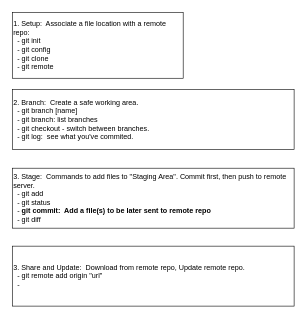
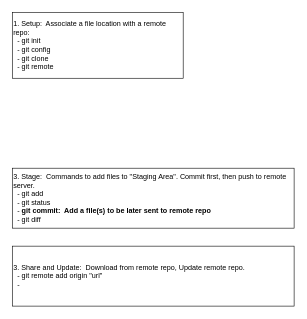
- <mxCell id="3" value="2. Branch:&amp;nbsp; Create a safe working area.&lt;br&gt;&amp;nbsp; - git branch [name]&lt;br&gt;&amp;nbsp; - git branch: list branches&lt;br&gt;&amp;nbsp; - git checkout - switch between branches.&lt;br&gt;&amp;nbsp; - git log:&amp;nbsp; see what you've commited." style="rounded=0;whiteSpace=wrap;html=1;align=left;" vertex="1" parent="1"><mxGeometry x="20" y="149" width="470" height="100" as="geometry" /></mxCell>
